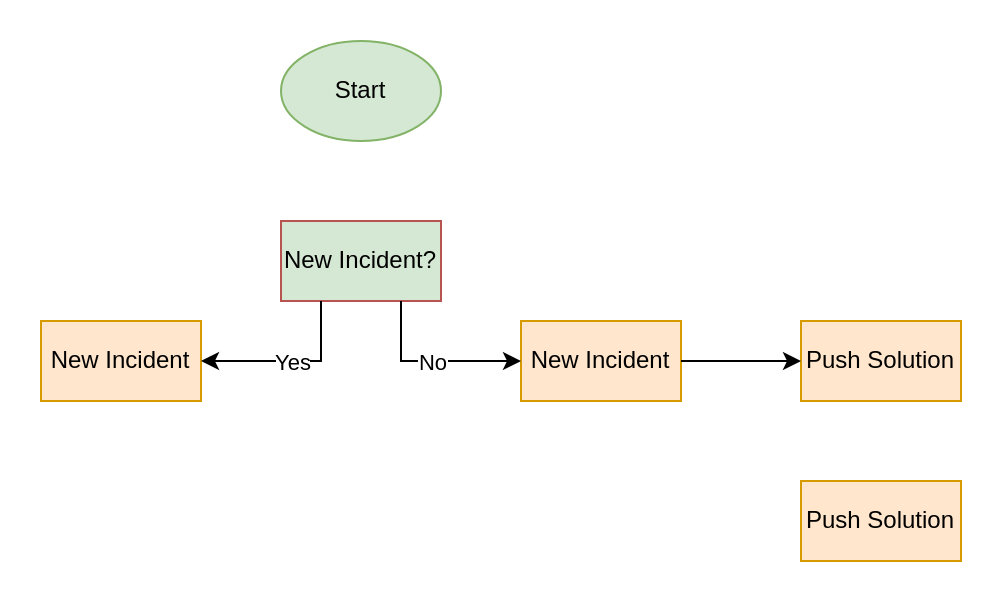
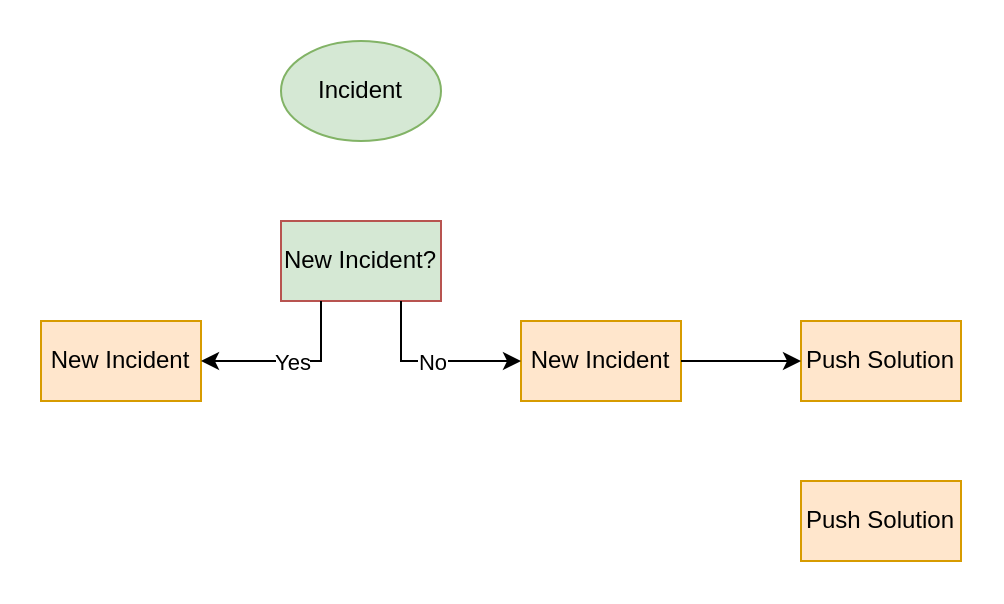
- <mxCell id="2" value="Start" style="ellipse;whiteSpace=wrap;html=1;fillColor=#d5e8d4;strokeColor=#82b366;" vertex="1" parent="1"><mxGeometry x="140" y="20" width="80" height="50" as="geometry" /></mxCell>
+ <mxCell id="2" value="Incident" style="ellipse;whiteSpace=wrap;html=1;fillColor=#d5e8d4;strokeColor=#82b366;" vertex="1" parent="1"><mxGeometry x="140" y="20" width="80" height="50" as="geometry" /></mxCell>
